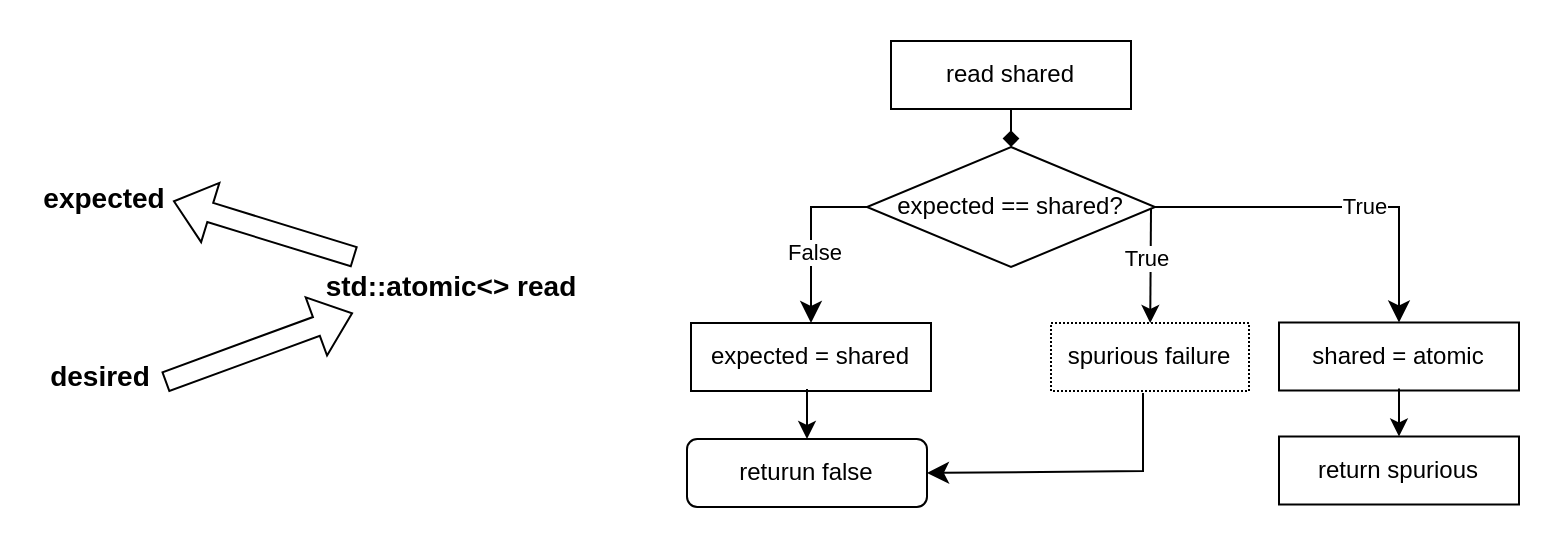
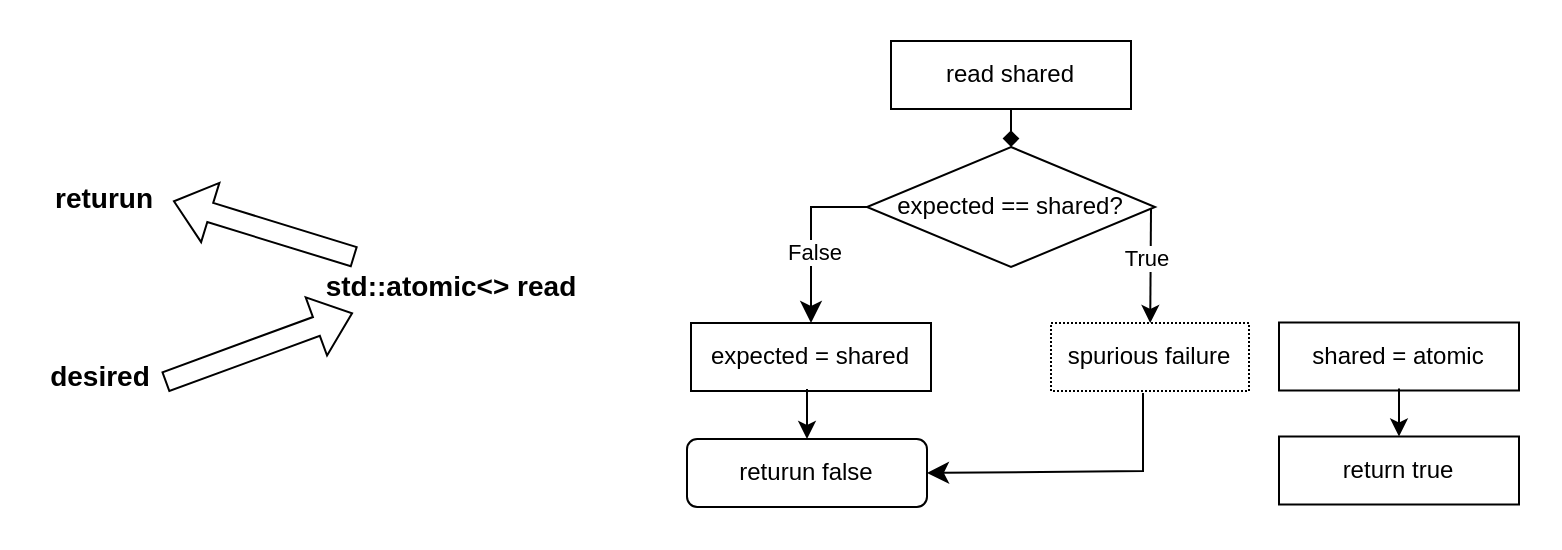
- <mxCell id="2" value="&lt;b&gt;expected&lt;/b&gt;" style="text;html=1;align=center;verticalAlign=middle;whiteSpace=wrap;rounded=0;fontSize=14;" parent="1" vertex="1"><mxGeometry x="22" y="84" width="60" height="30" as="geometry" /></mxCell>
+ <mxCell id="2" value="&lt;b&gt;returun&lt;/b&gt;" style="text;html=1;align=center;verticalAlign=middle;whiteSpace=wrap;rounded=0;fontSize=14;" parent="1" vertex="1"><mxGeometry x="22" y="84" width="60" height="30" as="geometry" /></mxCell>
- <mxCell id="11" value="" style="edgeStyle=segmentEdgeStyle;endArrow=classic;html=1;curved=0;rounded=0;endSize=8;startSize=8;exitX=1;exitY=0.5;exitDx=0;exitDy=0;entryX=0.5;entryY=0;entryDx=0;entryDy=0;" parent="1" source="7" target="13" edge="1"><mxGeometry width="50" height="50" relative="1" as="geometry"><mxPoint x="643" y="104.5" as="sourcePoint" /><mxPoint x="684" y="161.5" as="targetPoint" /></mxGeometry></mxCell>
- <mxCell id="12" value="True" style="edgeLabel;html=1;align=center;verticalAlign=middle;resizable=0;points=[];" parent="11" vertex="1" connectable="0"><mxGeometry x="0.155" y="1" relative="1" as="geometry"><mxPoint as="offset" /></mxGeometry></mxCell>
- <mxCell id="17" value="return spurious" style="rounded=0;whiteSpace=wrap;html=1;" parent="1" vertex="1"><mxGeometry x="639" y="217.75" width="120" height="34" as="geometry" /></mxCell>
+ <mxCell id="17" value="return true" style="rounded=0;whiteSpace=wrap;html=1;" parent="1" vertex="1"><mxGeometry x="639" y="217.75" width="120" height="34" as="geometry" /></mxCell>
